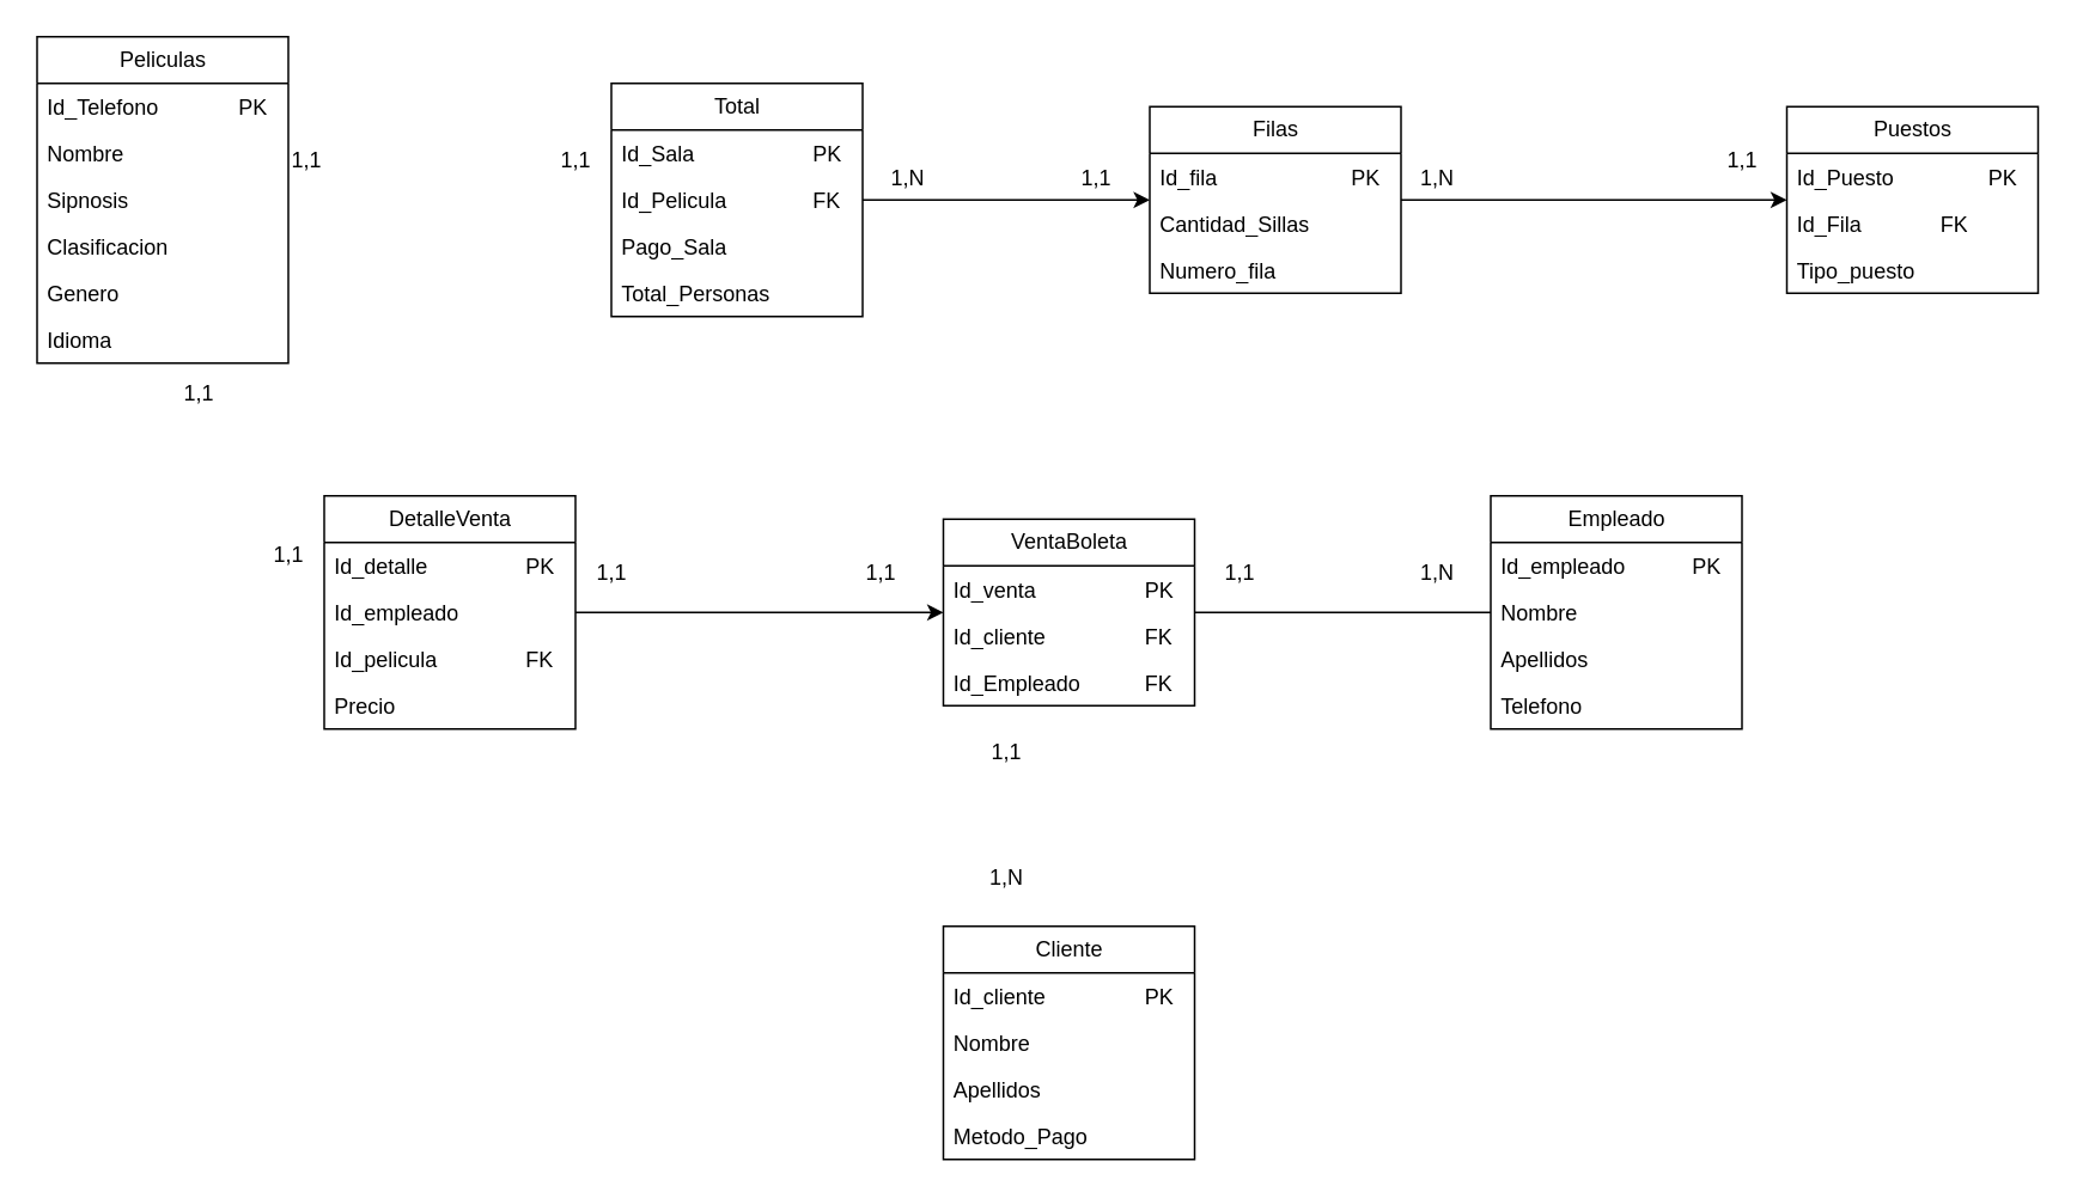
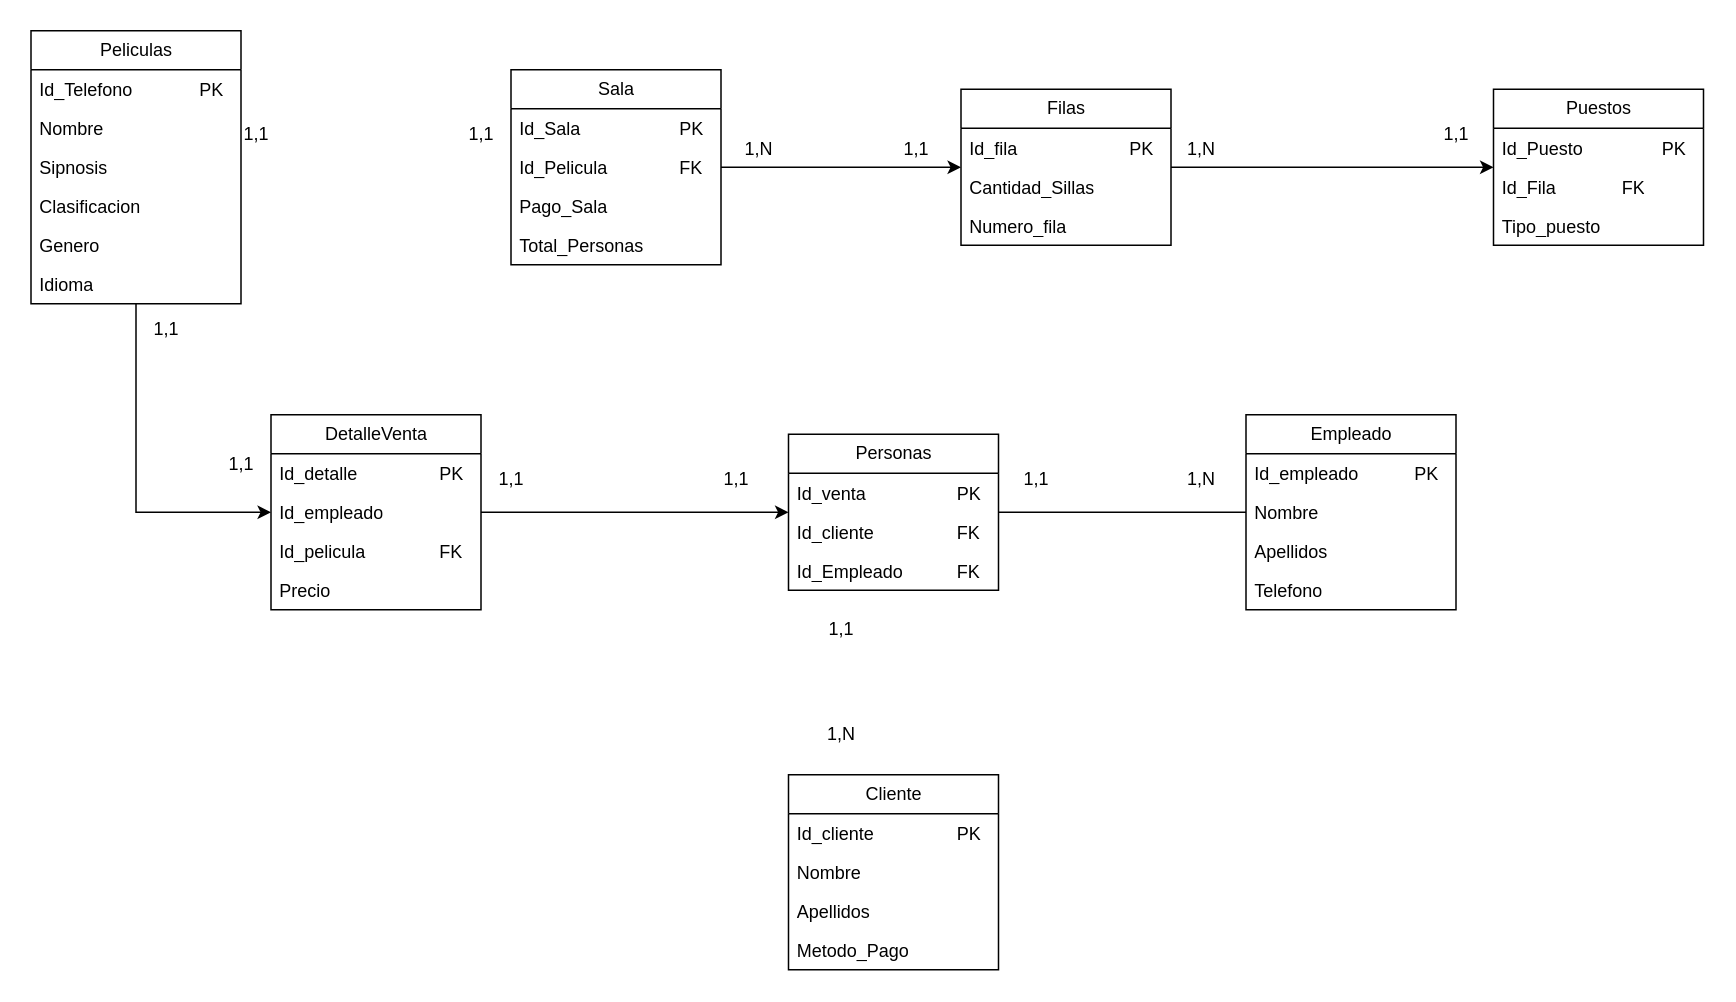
- <mxCell id="11" value="Total" style="swimlane;fontStyle=0;childLayout=stackLayout;horizontal=1;startSize=26;fillColor=none;horizontalStack=0;resizeParent=1;resizeParentMax=0;resizeLast=0;collapsible=1;marginBottom=0;html=1;" vertex="1" parent="1"><mxGeometry x="340" y="46" width="140" height="130" as="geometry" /></mxCell>
+ <mxCell id="11" value="Sala" style="swimlane;fontStyle=0;childLayout=stackLayout;horizontal=1;startSize=26;fillColor=none;horizontalStack=0;resizeParent=1;resizeParentMax=0;resizeLast=0;collapsible=1;marginBottom=0;html=1;" vertex="1" parent="1"><mxGeometry x="340" y="46" width="140" height="130" as="geometry" /></mxCell>
- <mxCell id="32" value="VentaBoleta" style="swimlane;fontStyle=0;childLayout=stackLayout;horizontal=1;startSize=26;fillColor=none;horizontalStack=0;resizeParent=1;resizeParentMax=0;resizeLast=0;collapsible=1;marginBottom=0;html=1;" vertex="1" parent="1"><mxGeometry x="525" y="289" width="140" height="104" as="geometry" /></mxCell>
+ <mxCell id="32" value="Personas" style="swimlane;fontStyle=0;childLayout=stackLayout;horizontal=1;startSize=26;fillColor=none;horizontalStack=0;resizeParent=1;resizeParentMax=0;resizeLast=0;collapsible=1;marginBottom=0;html=1;" vertex="1" parent="1"><mxGeometry x="525" y="289" width="140" height="104" as="geometry" /></mxCell>
+ <mxCell id="2" style="edgeStyle=orthogonalEdgeStyle;rounded=0;orthogonalLoop=1;jettySize=auto;html=1;" edge="1" parent="1" source="3" target="39"><mxGeometry relative="1" as="geometry" /></mxCell>
